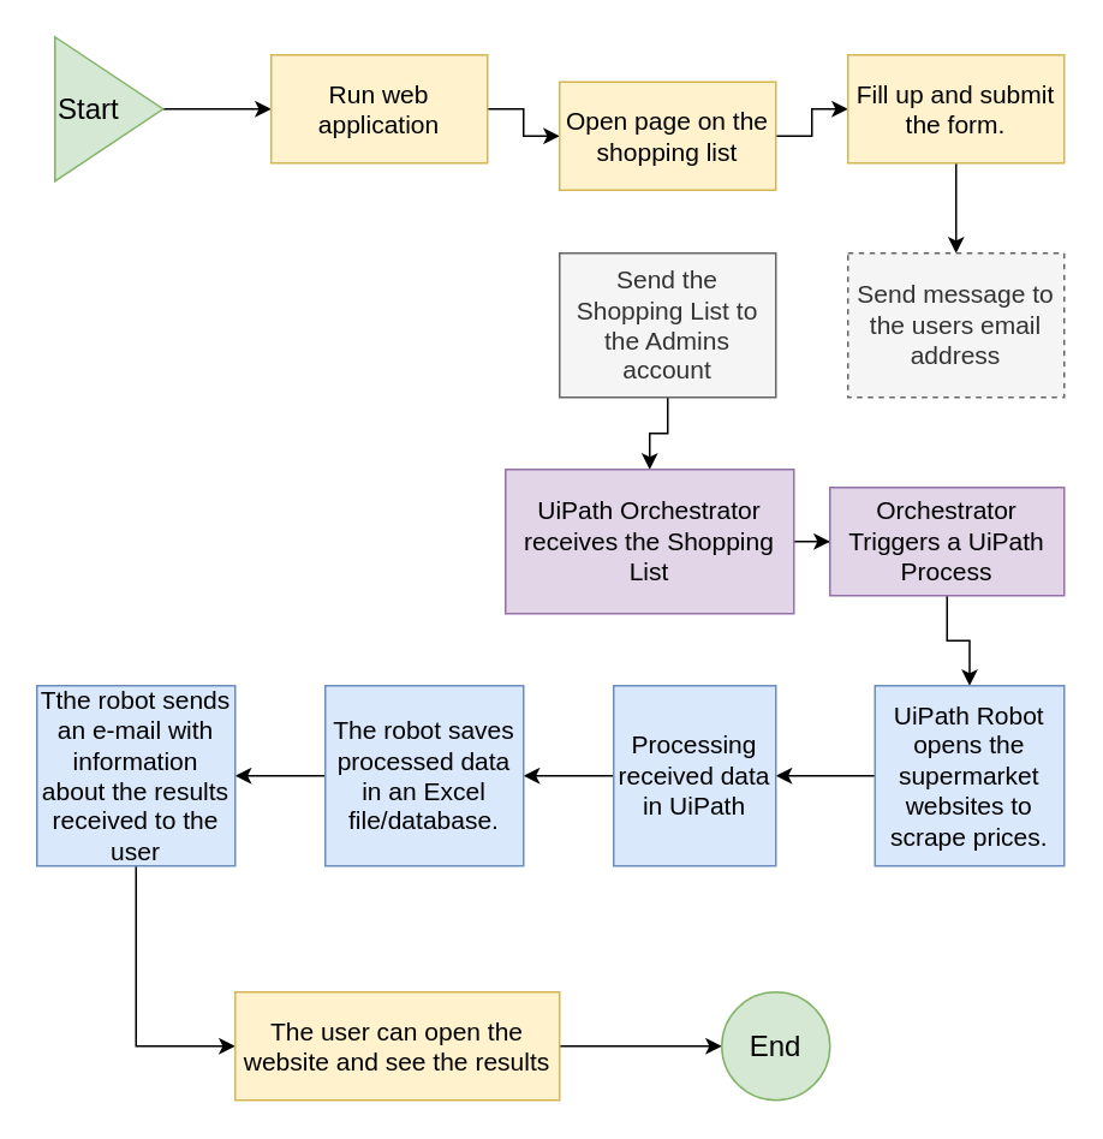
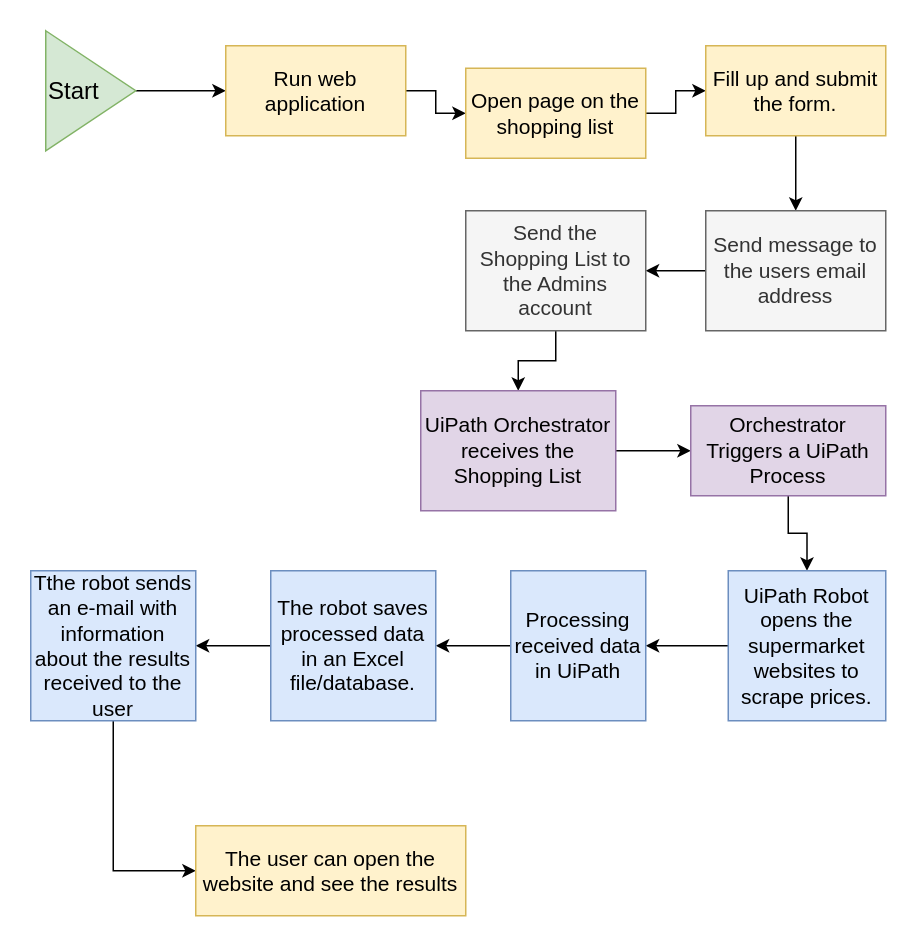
+ <mxCell id="10" value="" style="edgeStyle=orthogonalEdgeStyle;rounded=0;orthogonalLoop=1;jettySize=auto;html=1;" edge="1" parent="1" source="11" target="13"><mxGeometry relative="1" as="geometry" /></mxCell>
- <mxCell id="11" value="&lt;font style=&quot;font-size: 14px;&quot;&gt;Send message to the users email address&lt;/font&gt;" style="rounded=0;whiteSpace=wrap;html=1;fillColor=#f5f5f5;fontColor=#333333;strokeColor=#666666;dashed=1;" vertex="1" parent="1"><mxGeometry x="470" y="140" width="120" height="80" as="geometry" /></mxCell>
+ <mxCell id="11" value="&lt;font style=&quot;font-size: 14px;&quot;&gt;Send message to the users email address&lt;/font&gt;" style="rounded=0;whiteSpace=wrap;html=1;fillColor=#f5f5f5;fontColor=#333333;strokeColor=#666666;" vertex="1" parent="1"><mxGeometry x="470" y="140" width="120" height="80" as="geometry" /></mxCell>
- <mxCell id="15" value="&lt;span style=&quot;font-size: 14px;&quot;&gt;UiPath Orchestrator receives the Shopping List&lt;/span&gt;" style="rounded=0;whiteSpace=wrap;html=1;fillColor=#e1d5e7;strokeColor=#9673a6;" vertex="1" parent="1"><mxGeometry x="280" y="260" width="160" height="80" as="geometry" /></mxCell>
+ <mxCell id="15" value="&lt;span style=&quot;font-size: 14px;&quot;&gt;UiPath Orchestrator receives the Shopping List&lt;/span&gt;" style="rounded=0;whiteSpace=wrap;html=1;fillColor=#e1d5e7;strokeColor=#9673a6;" vertex="1" parent="1"><mxGeometry x="280" y="260" width="130" height="80" as="geometry" /></mxCell>
- <mxCell id="26" style="edgeStyle=orthogonalEdgeStyle;rounded=0;orthogonalLoop=1;jettySize=auto;html=1;entryX=0;entryY=0.5;entryDx=0;entryDy=0;" edge="1" parent="1" source="27" target="28"><mxGeometry relative="1" as="geometry" /></mxCell>
- <mxCell id="28" value="&lt;font style=&quot;font-size: 16px;&quot;&gt;End&lt;/font&gt;" style="ellipse;whiteSpace=wrap;html=1;aspect=fixed;fillColor=#d5e8d4;strokeColor=#82b366;" vertex="1" parent="1"><mxGeometry x="400" y="550" width="60" height="60" as="geometry" /></mxCell>
